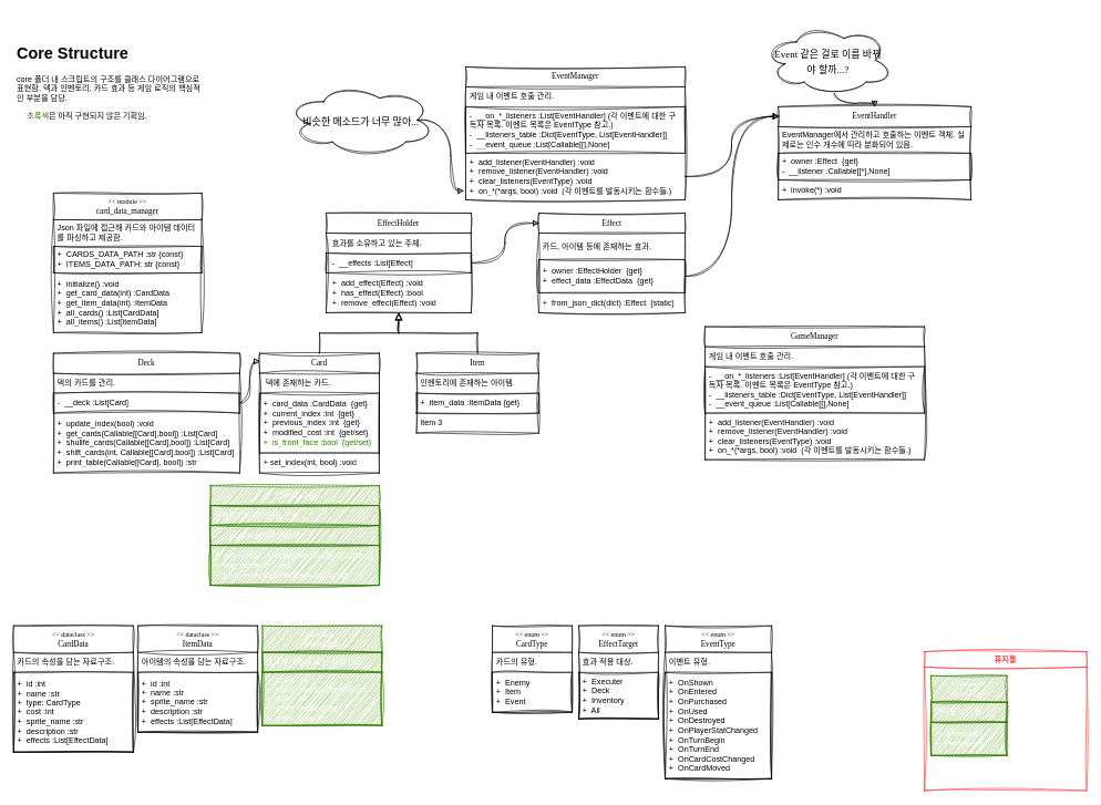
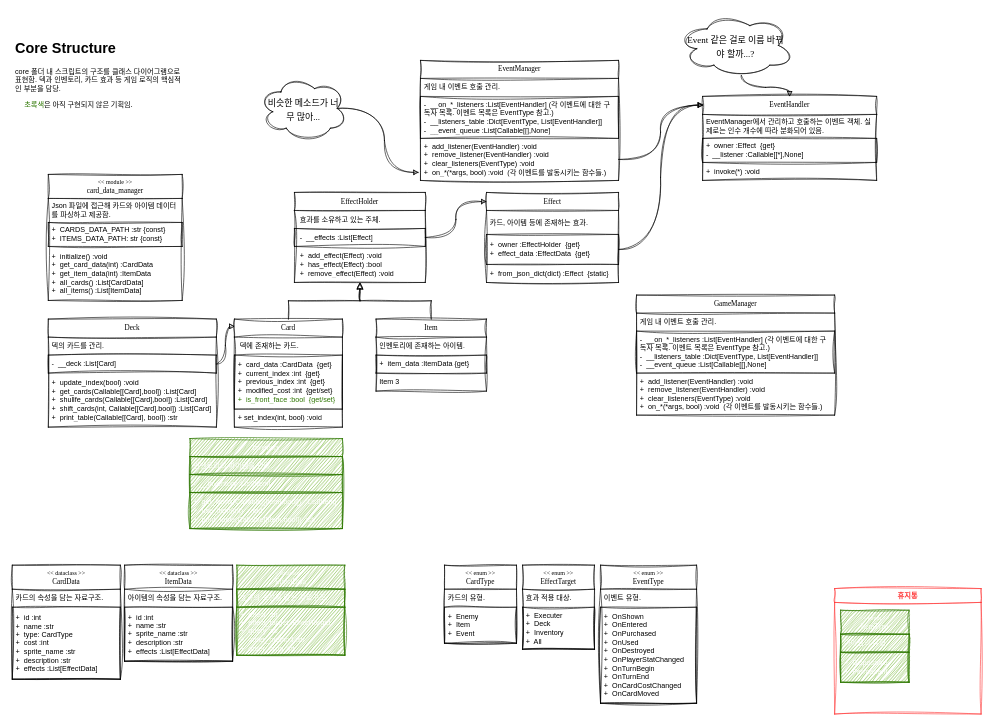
- <mxCell id="59" value="&lt;font style=&quot;font-size: 15px;&quot;&gt;Event 같은 걸로 이름 바꿔야 할까...?&lt;/font&gt;" style="ellipse;shape=cloud;whiteSpace=wrap;html=1;sketch=1;hachureGap=4;jiggle=2;curveFitting=1;fontFamily=Architects Daughter;fontSource=https%3A%2F%2Ffonts.googleapis.com%2Fcss%3Ffamily%3DArchitects%2BDaughter;fontSize=20;spacingTop=0;spacingLeft=10;spacingRight=10;" vertex="1" parent="1"><mxGeometry x="1150" y="35" width="190" height="110" as="geometry" /></mxCell>
+ <mxCell id="59" value="&lt;font style=&quot;font-size: 15px;&quot;&gt;Event 같은 걸로 이름 바꿔야 할까...?&lt;/font&gt;" style="ellipse;shape=cloud;whiteSpace=wrap;html=1;sketch=1;hachureGap=4;jiggle=2;curveFitting=1;fontFamily=Architects Daughter;fontSource=https%3A%2F%2Ffonts.googleapis.com%2Fcss%3Ffamily%3DArchitects%2BDaughter;fontSize=20;spacingTop=0;spacingLeft=10;spacingRight=10;" vertex="1" parent="1"><mxGeometry x="1130" width="190" height="110" as="geometry" y="20" /></mxCell>
- <mxCell id="61" value="&lt;font style=&quot;font-size: 15px;&quot;&gt;비슷한 메소드가 너무 많아...&lt;/font&gt;" style="ellipse;shape=cloud;whiteSpace=wrap;html=1;sketch=1;hachureGap=4;jiggle=2;curveFitting=1;fontFamily=Architects Daughter;fontSource=https%3A%2F%2Ffonts.googleapis.com%2Fcss%3Ffamily%3DArchitects%2BDaughter;fontSize=20;spacingTop=0;spacingLeft=10;spacingRight=10;" vertex="1" parent="1"><mxGeometry x="430" y="125" width="225" height="110" as="geometry" /></mxCell>
+ <mxCell id="61" value="&lt;font style=&quot;font-size: 15px;&quot;&gt;비슷한 메소드가 너무 많아...&lt;/font&gt;" style="ellipse;shape=cloud;whiteSpace=wrap;html=1;sketch=1;hachureGap=4;jiggle=2;curveFitting=1;fontFamily=Architects Daughter;fontSource=https%3A%2F%2Ffonts.googleapis.com%2Fcss%3Ffamily%3DArchitects%2BDaughter;fontSize=20;spacingTop=0;spacingLeft=10;spacingRight=10;" vertex="1" parent="1"><mxGeometry x="430" y="125" width="150" height="110" as="geometry" /></mxCell>
- <mxCell id="64" value="&lt;font face=&quot;Architects Daughter&quot;&gt;EffectTarget&lt;/font&gt;" style="swimlane;fontStyle=0;childLayout=stackLayout;horizontal=1;startSize=30;horizontalStack=0;resizeParent=1;resizeParentMax=0;resizeLast=0;collapsible=1;marginBottom=0;whiteSpace=wrap;html=1;rounded=0;sketch=1;curveFitting=1;jiggle=2;fillColor=#60a917;fontColor=#ffffff;strokeColor=#2D7600;" vertex="1" parent="1"><mxGeometry x="316" y="730" width="254" height="150" as="geometry" /></mxCell>
+ <mxCell id="64" value="&lt;font face=&quot;Architects Daughter&quot;&gt;Inventory&lt;/font&gt;" style="swimlane;fontStyle=0;childLayout=stackLayout;horizontal=1;startSize=30;horizontalStack=0;resizeParent=1;resizeParentMax=0;resizeLast=0;collapsible=1;marginBottom=0;whiteSpace=wrap;html=1;rounded=0;sketch=1;curveFitting=1;jiggle=2;fillColor=#60a917;fontColor=#ffffff;strokeColor=#2D7600;" vertex="1" parent="1"><mxGeometry x="316" y="730" width="254" height="150" as="geometry" /></mxCell>
